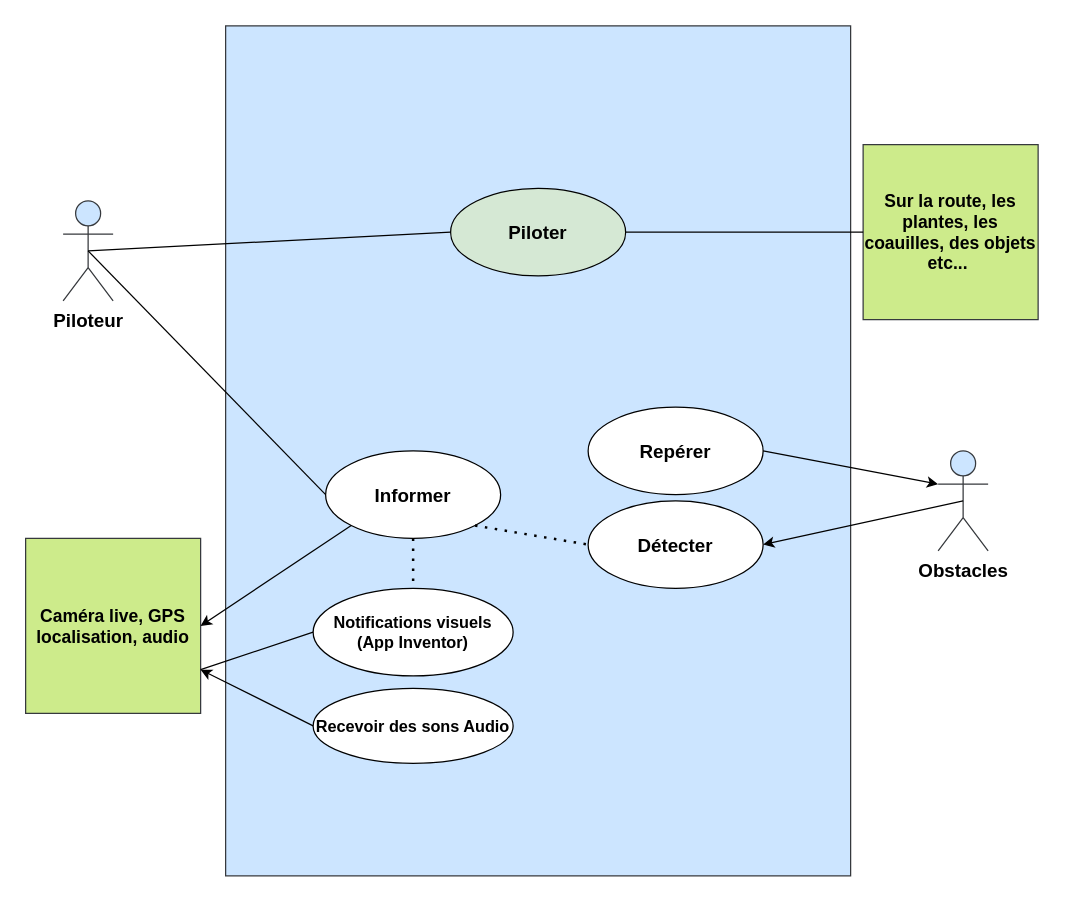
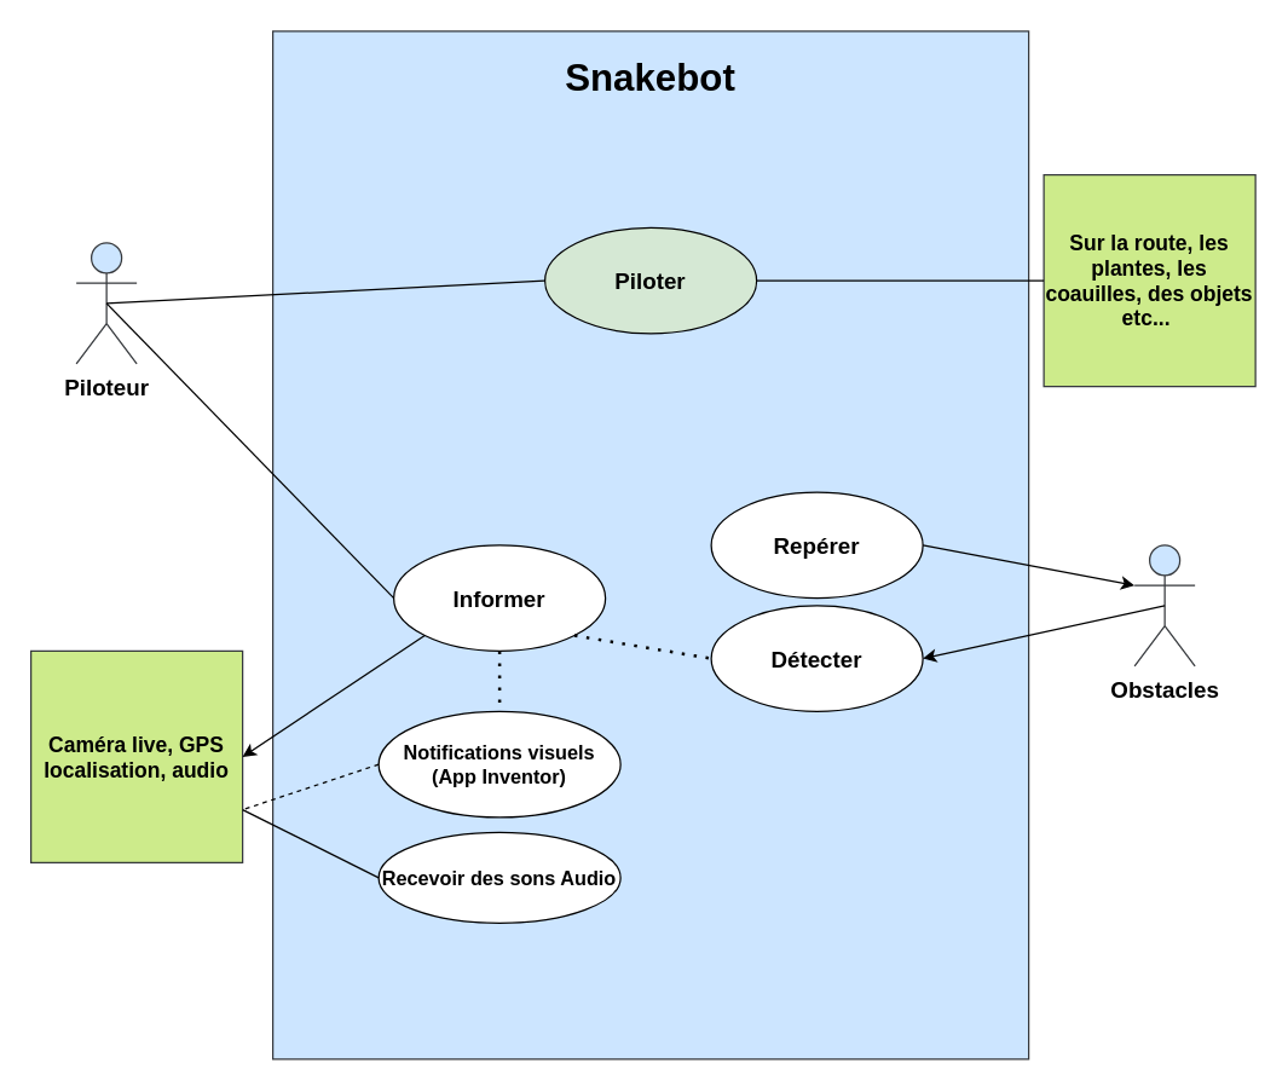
+ <mxCell id="3" value="&lt;b&gt;&lt;font style=&quot;font-size: 25px&quot;&gt;Snakebot&lt;/font&gt;&lt;/b&gt;" style="text;html=1;strokeColor=none;fillColor=none;align=center;verticalAlign=middle;whiteSpace=wrap;rounded=0;" parent="1" vertex="1"><mxGeometry x="380" y="40" width="100" height="20" as="geometry" /></mxCell>
- <mxCell id="19" value="" style="endArrow=none;html=1;entryX=1;entryY=0.75;entryDx=0;entryDy=0;exitX=0;exitY=0.5;exitDx=0;exitDy=0;" parent="1" source="17" target="8" edge="1"><mxGeometry width="50" height="50" relative="1" as="geometry"><mxPoint x="400" y="370" as="sourcePoint" /><mxPoint x="450" y="320" as="targetPoint" /></mxGeometry></mxCell>
+ <mxCell id="19" value="" style="endArrow=none;html=1;entryX=1;entryY=0.75;entryDx=0;entryDy=0;exitX=0;exitY=0.5;exitDx=0;exitDy=0;dashed=1;" parent="1" source="17" target="8" edge="1"><mxGeometry width="50" height="50" relative="1" as="geometry"><mxPoint x="400" y="370" as="sourcePoint" /><mxPoint x="450" y="320" as="targetPoint" /></mxGeometry></mxCell>
- <mxCell id="20" value="" style="endArrow=classic;html=1;entryX=1;entryY=0.75;entryDx=0;entryDy=0;exitX=0;exitY=0.5;exitDx=0;exitDy=0;" parent="1" source="18" target="8" edge="1"><mxGeometry width="50" height="50" relative="1" as="geometry"><mxPoint x="400" y="370" as="sourcePoint" /><mxPoint x="450" y="320" as="targetPoint" /></mxGeometry></mxCell>
+ <mxCell id="20" value="" style="endArrow=none;html=1;entryX=1;entryY=0.75;entryDx=0;entryDy=0;exitX=0;exitY=0.5;exitDx=0;exitDy=0;" parent="1" source="18" target="8" edge="1"><mxGeometry width="50" height="50" relative="1" as="geometry"><mxPoint x="400" y="370" as="sourcePoint" /><mxPoint x="450" y="320" as="targetPoint" /></mxGeometry></mxCell>
